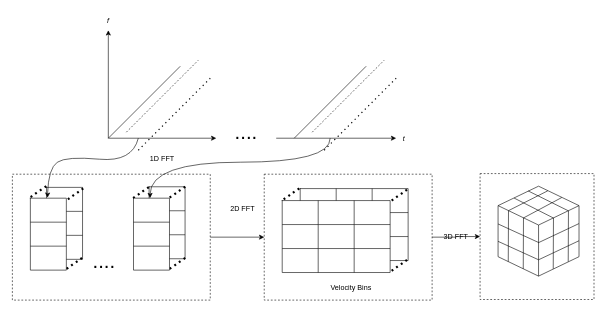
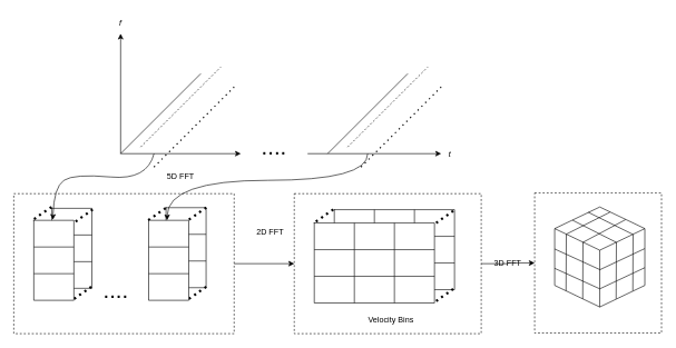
- <mxCell id="51" value="1D FFT" style="text;html=1;align=center;verticalAlign=middle;whiteSpace=wrap;rounded=0;" parent="1" vertex="1"><mxGeometry x="240" y="250" width="60" height="30" as="geometry" /></mxCell>
+ <mxCell id="51" value="5D FFT" style="text;html=1;align=center;verticalAlign=middle;whiteSpace=wrap;rounded=0;" parent="1" vertex="1"><mxGeometry x="240" y="250" width="60" height="30" as="geometry" /></mxCell>
